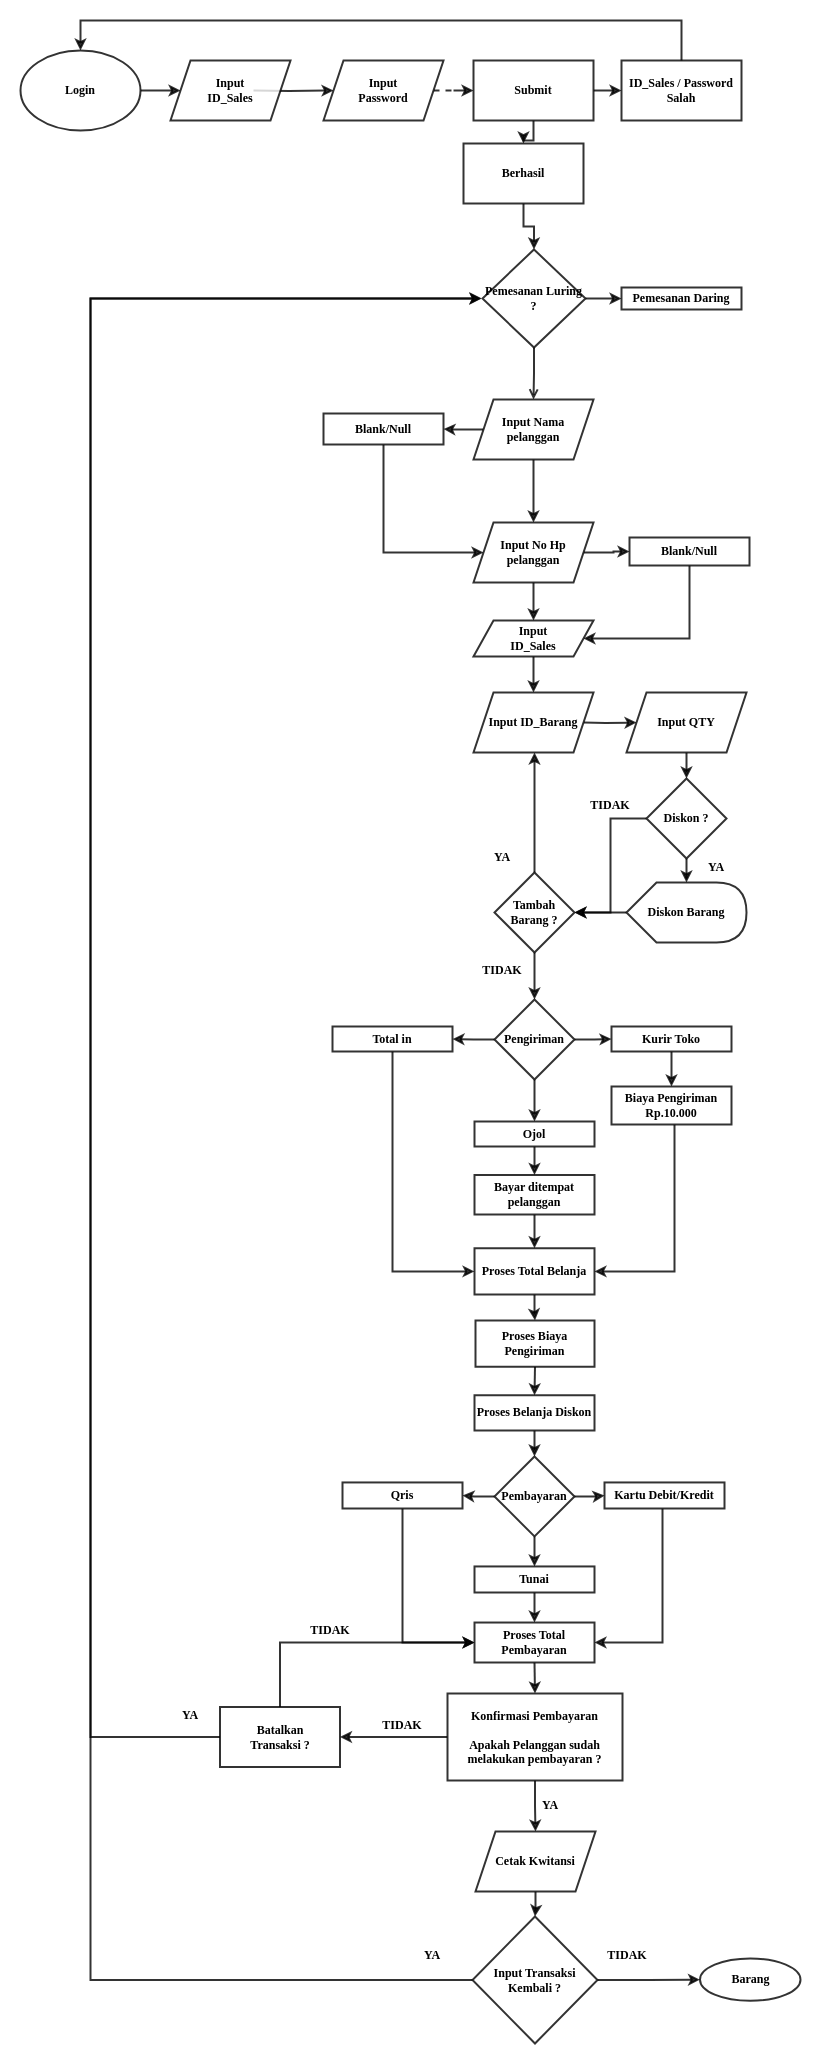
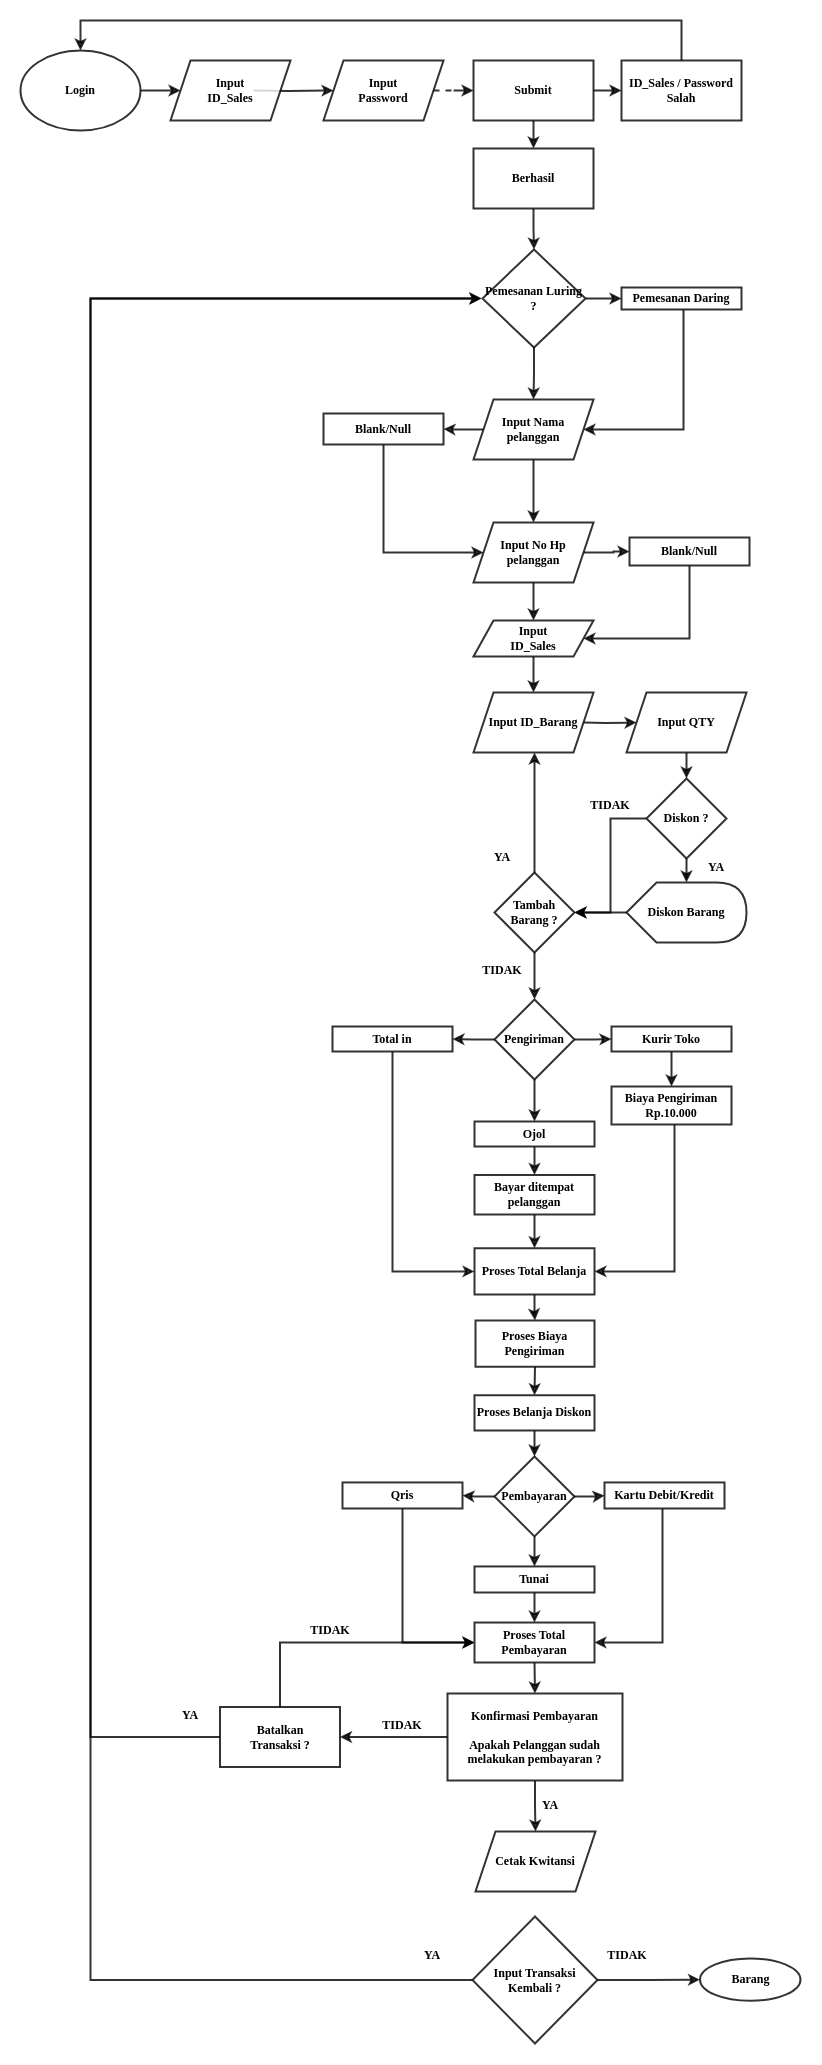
- <mxCell id="85" value="Berhasil" style="whiteSpace=wrap;html=1;fontFamily=Tahoma;rounded=0;strokeWidth=2;opacity=80;fontStyle=1;" vertex="1" parent="1"><mxGeometry x="463" y="143" width="120" height="60" as="geometry" /></mxCell>
+ <mxCell id="85" value="Berhasil" style="whiteSpace=wrap;html=1;fontFamily=Tahoma;rounded=0;strokeWidth=2;opacity=80;fontStyle=1;" vertex="1" parent="1"><mxGeometry x="473" y="148" width="120" height="60" as="geometry" /></mxCell>
- <mxCell id="31" value="" style="edgeStyle=orthogonalEdgeStyle;rounded=0;orthogonalLoop=1;jettySize=auto;html=1;entryX=0.5;entryY=0;entryDx=0;entryDy=0;strokeWidth=2;opacity=80;fontFamily=Tahoma;fontStyle=1;endArrow=open;" edge="1" parent="1" source="33" target="38"><mxGeometry relative="1" as="geometry"><mxPoint x="533" y="389" as="targetPoint" /></mxGeometry></mxCell>
+ <mxCell id="31" value="" style="edgeStyle=orthogonalEdgeStyle;rounded=0;orthogonalLoop=1;jettySize=auto;html=1;entryX=0.5;entryY=0;entryDx=0;entryDy=0;strokeWidth=2;opacity=80;fontFamily=Tahoma;fontStyle=1" edge="1" parent="1" source="33" target="38"><mxGeometry relative="1" as="geometry"><mxPoint x="533" y="389" as="targetPoint" /></mxGeometry></mxCell>
+ <mxCell id="34" value="" style="edgeStyle=orthogonalEdgeStyle;rounded=0;orthogonalLoop=1;jettySize=auto;html=1;entryX=1;entryY=0.5;entryDx=0;entryDy=0;strokeWidth=2;opacity=80;fontFamily=Tahoma;fontStyle=1" edge="1" parent="1" source="35" target="38"><mxGeometry relative="1" as="geometry"><mxPoint x="681" y="399" as="targetPoint" /><Array as="points"><mxPoint x="683" y="429" /></Array></mxGeometry></mxCell>
- <mxCell id="77" value="" style="edgeStyle=orthogonalEdgeStyle;rounded=0;orthogonalLoop=1;jettySize=auto;html=1;strokeWidth=2;opacity=80;fontFamily=Tahoma;fontStyle=1" edge="1" parent="1" source="78" target="82"><mxGeometry relative="1" as="geometry" /></mxCell>
